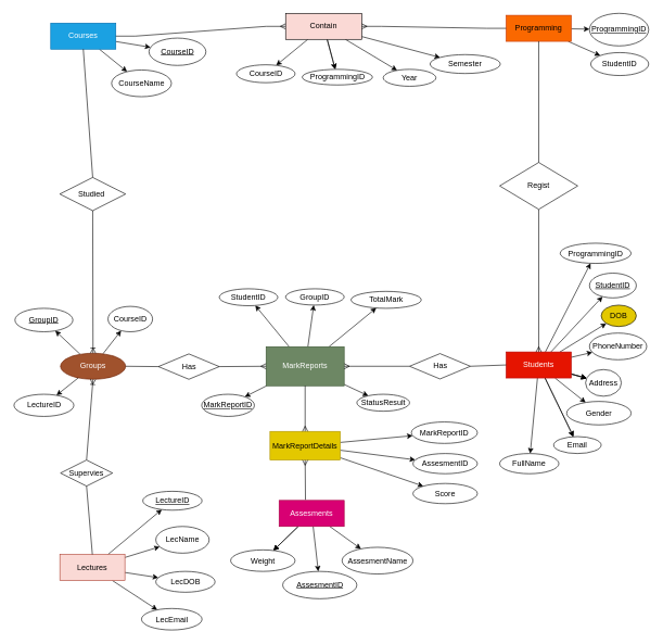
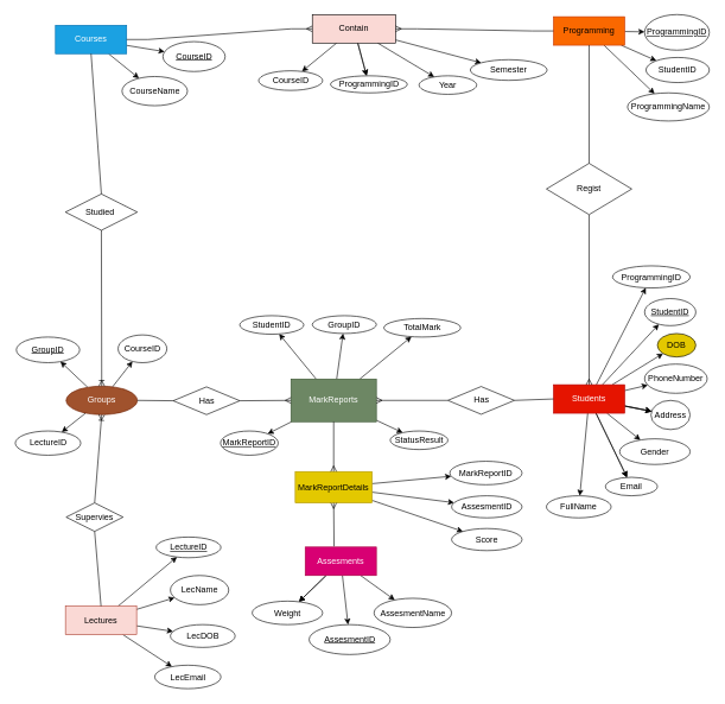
+ <mxCell id="12" value="" style="rounded=0;orthogonalLoop=1;jettySize=auto;html=1;" edge="1" parent="1" source="13" target="73"><mxGeometry relative="1" as="geometry" /></mxCell>
+ <mxCell id="73" value="ProgrammingName" style="ellipse;whiteSpace=wrap;html=1;" vertex="1" parent="1"><mxGeometry x="881" y="130" width="115" height="39.5" as="geometry" /></mxCell>
- <mxCell id="99" value="Regist" style="shape=rhombus;perimeter=rhombusPerimeter;whiteSpace=wrap;html=1;align=center;" vertex="1" parent="1"><mxGeometry x="767" y="249" width="120" height="72" as="geometry" /></mxCell>
+ <mxCell id="99" value="Regist" style="shape=rhombus;perimeter=rhombusPerimeter;whiteSpace=wrap;html=1;align=center;" vertex="1" parent="1"><mxGeometry x="767" y="229" width="120" height="72" as="geometry" /></mxCell>
- <mxCell id="52" value="Address" style="ellipse;whiteSpace=wrap;html=1;" parent="1" vertex="1"><mxGeometry x="899" y="567" width="55" height="41" as="geometry" /></mxCell>
+ <mxCell id="52" value="Address" style="ellipse;whiteSpace=wrap;html=1;" parent="1" vertex="1"><mxGeometry x="914" y="562" width="55" height="41" as="geometry" /></mxCell>
